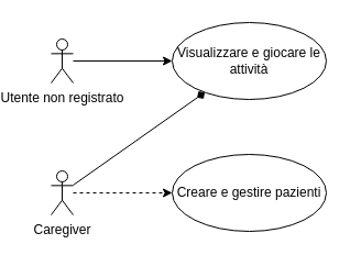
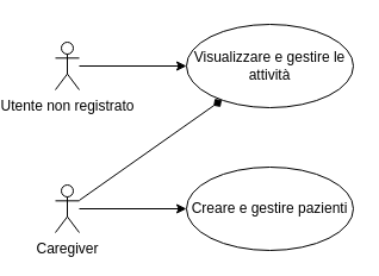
- <mxCell id="4" value="Visualizzare e giocare le attività" style="ellipse;whiteSpace=wrap;html=1;" parent="1" vertex="1"><mxGeometry x="130" y="20" width="140" height="70" as="geometry" /></mxCell>
+ <mxCell id="4" value="Visualizzare e gestire le attività" style="ellipse;whiteSpace=wrap;html=1;" parent="1" vertex="1"><mxGeometry x="130" y="20" width="140" height="70" as="geometry" /></mxCell>
- <mxCell id="6" style="edgeStyle=none;html=1;dashed=1;" parent="1" source="7" target="8" edge="1"><mxGeometry relative="1" as="geometry" /></mxCell>
+ <mxCell id="6" style="edgeStyle=none;html=1;" parent="1" source="7" target="8" edge="1"><mxGeometry relative="1" as="geometry" /></mxCell>
